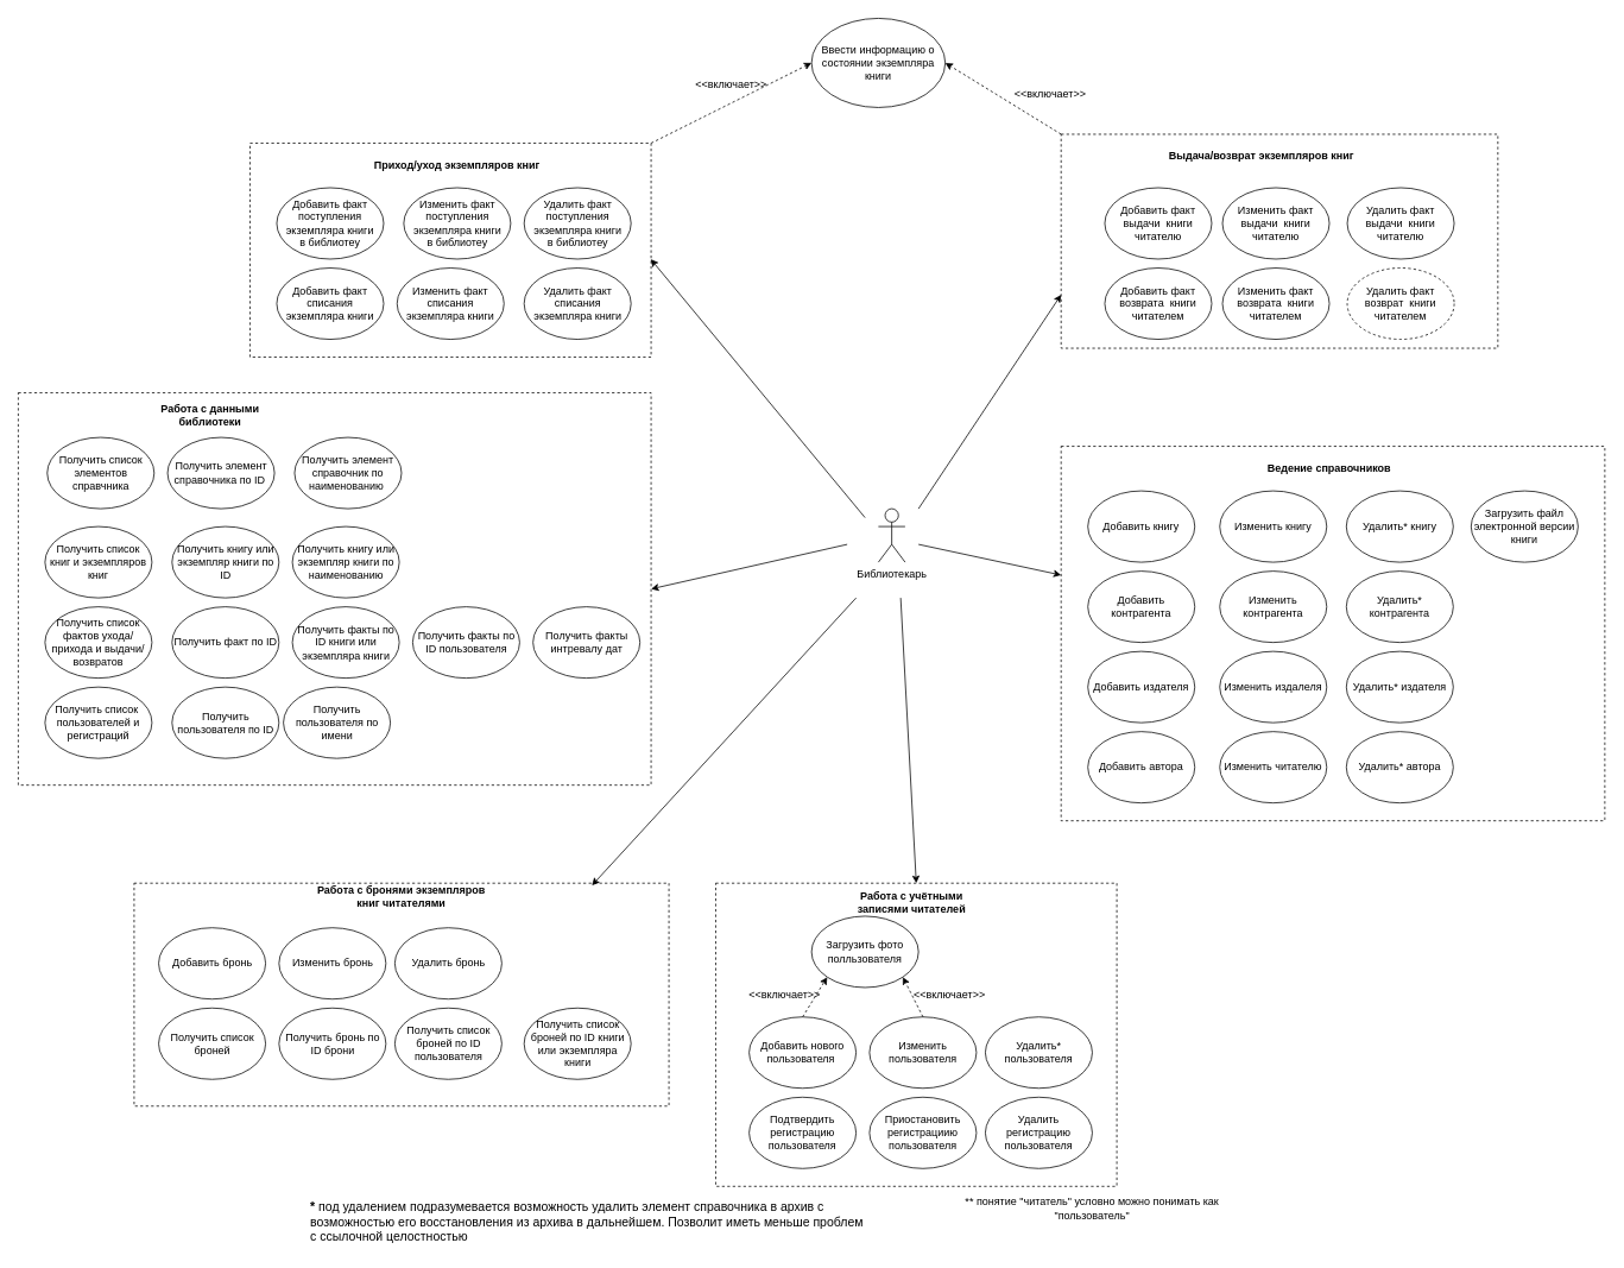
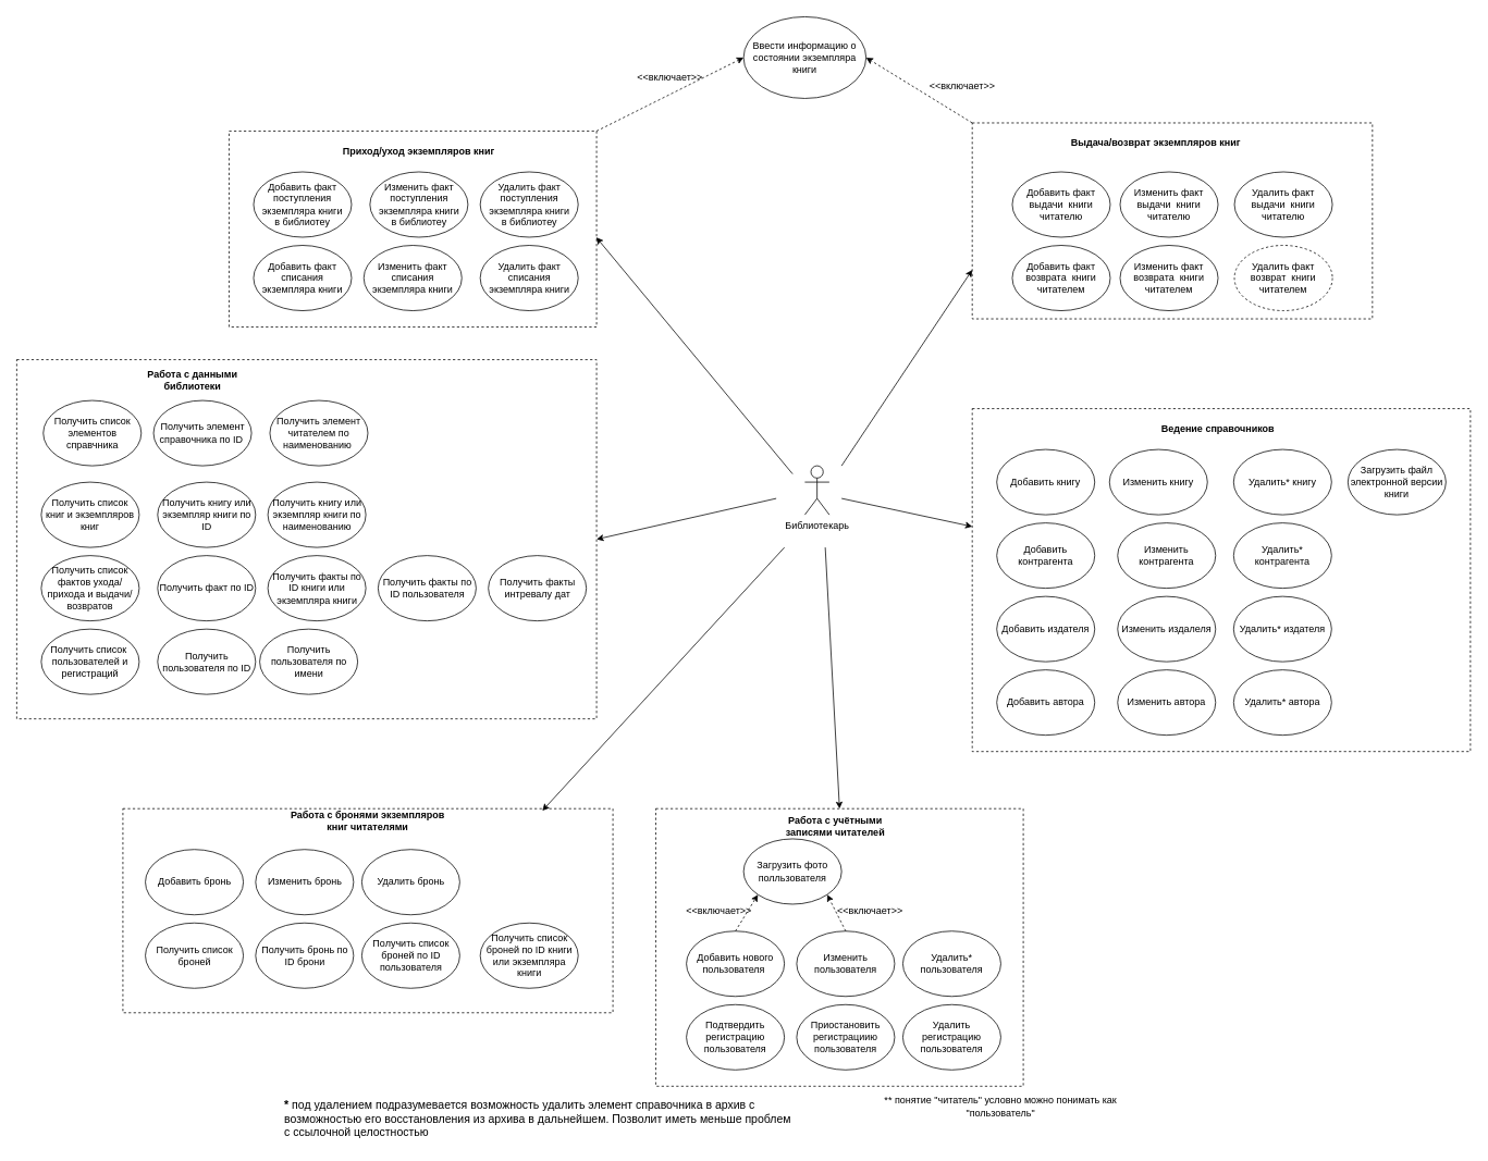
- <mxCell id="57" value="Получить элемент справочник&amp;nbsp;по наименованию&amp;nbsp;" style="ellipse;whiteSpace=wrap;html=1;" parent="1" vertex="1"><mxGeometry x="330" y="490" width="120" height="80" as="geometry" /></mxCell>
+ <mxCell id="57" value="Получить элемент читателем&amp;nbsp;по наименованию&amp;nbsp;" style="ellipse;whiteSpace=wrap;html=1;" parent="1" vertex="1"><mxGeometry x="330" y="490" width="120" height="80" as="geometry" /></mxCell>
- <mxCell id="16" value="Изменить книгу" style="ellipse;whiteSpace=wrap;html=1;" parent="1" vertex="1"><mxGeometry x="1368" y="550" width="120" height="80" as="geometry" /></mxCell>
+ <mxCell id="16" value="Изменить книгу" style="ellipse;whiteSpace=wrap;html=1;" parent="1" vertex="1"><mxGeometry x="1358" y="550" width="120" height="80" as="geometry" /></mxCell>
- <mxCell id="25" value="Изменить читателю" style="ellipse;whiteSpace=wrap;html=1;" parent="1" vertex="1"><mxGeometry x="1368" y="820" width="120" height="80" as="geometry" /></mxCell>
+ <mxCell id="25" value="Изменить автора" style="ellipse;whiteSpace=wrap;html=1;" parent="1" vertex="1"><mxGeometry x="1368" y="820" width="120" height="80" as="geometry" /></mxCell>
